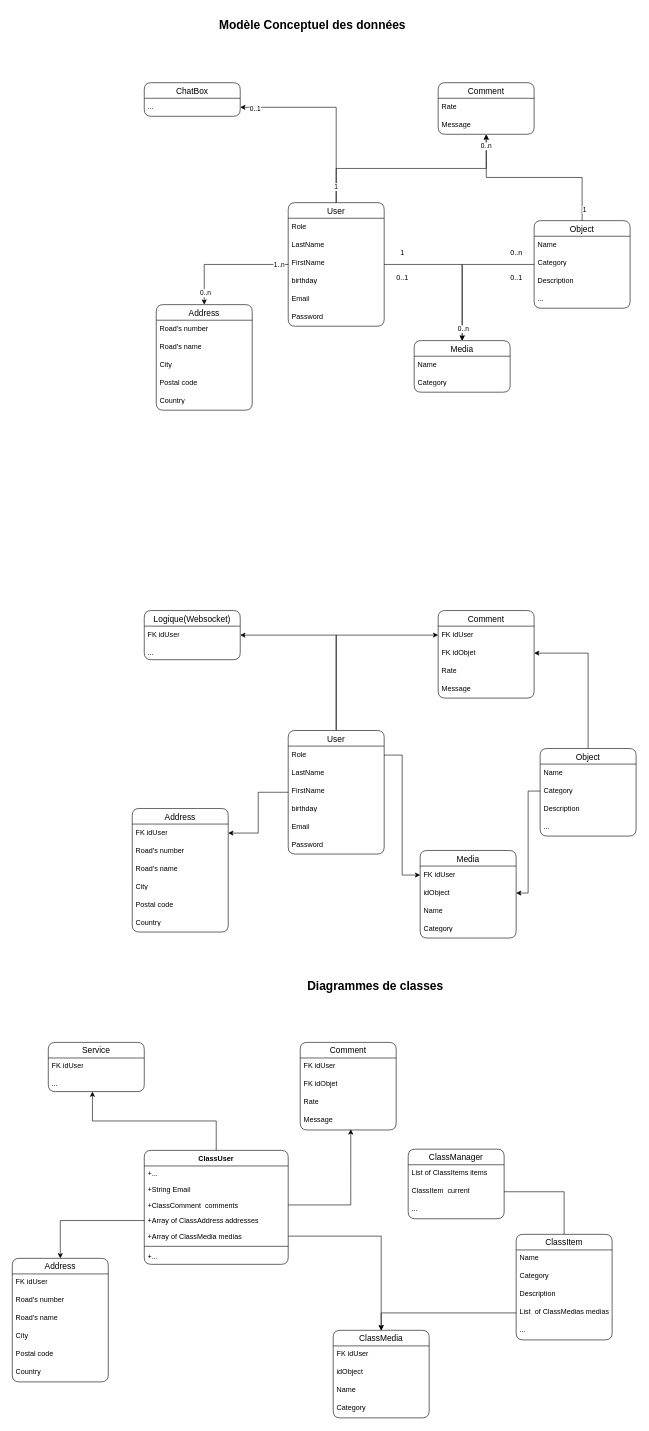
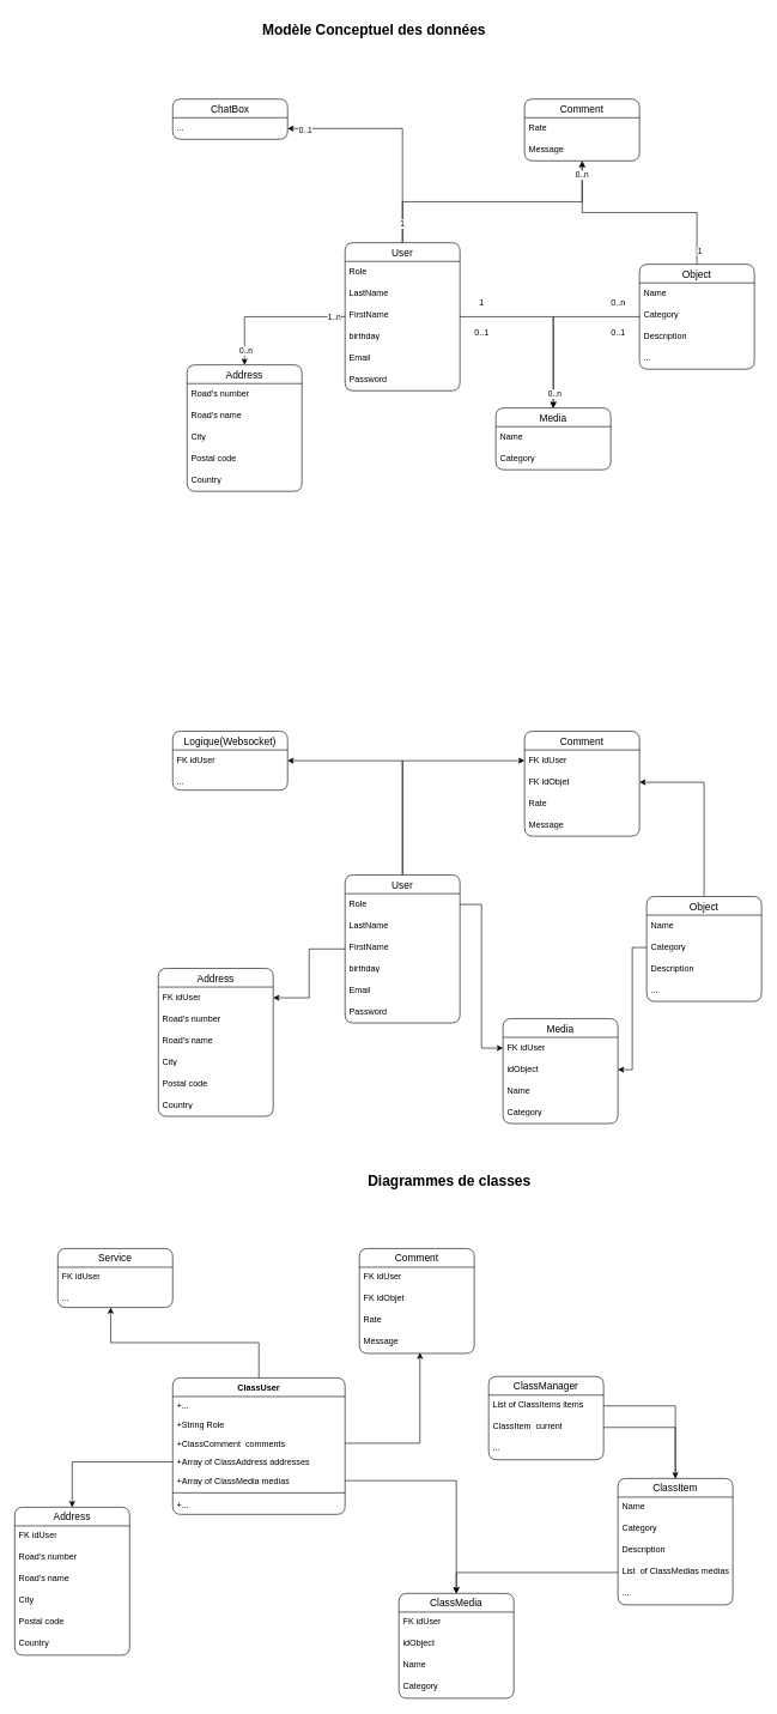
+ <mxCell id="126" style="edgeStyle=orthogonalEdgeStyle;rounded=0;orthogonalLoop=1;jettySize=auto;html=1;" edge="1" parent="1" source="123" target="105"><mxGeometry relative="1" as="geometry" /></mxCell>
- <mxCell id="113" value="+String Email" style="text;strokeColor=none;fillColor=none;align=left;verticalAlign=top;spacingLeft=4;spacingRight=4;overflow=hidden;rotatable=0;points=[[0,0.5],[1,0.5]];portConstraint=eastwest;whiteSpace=wrap;html=1;" vertex="1" parent="111"><mxGeometry y="52" width="240" height="26" as="geometry" /></mxCell>
+ <mxCell id="113" value="+String Role" style="text;strokeColor=none;fillColor=none;align=left;verticalAlign=top;spacingLeft=4;spacingRight=4;overflow=hidden;rotatable=0;points=[[0,0.5],[1,0.5]];portConstraint=eastwest;whiteSpace=wrap;html=1;" vertex="1" parent="111"><mxGeometry y="52" width="240" height="26" as="geometry" /></mxCell>
